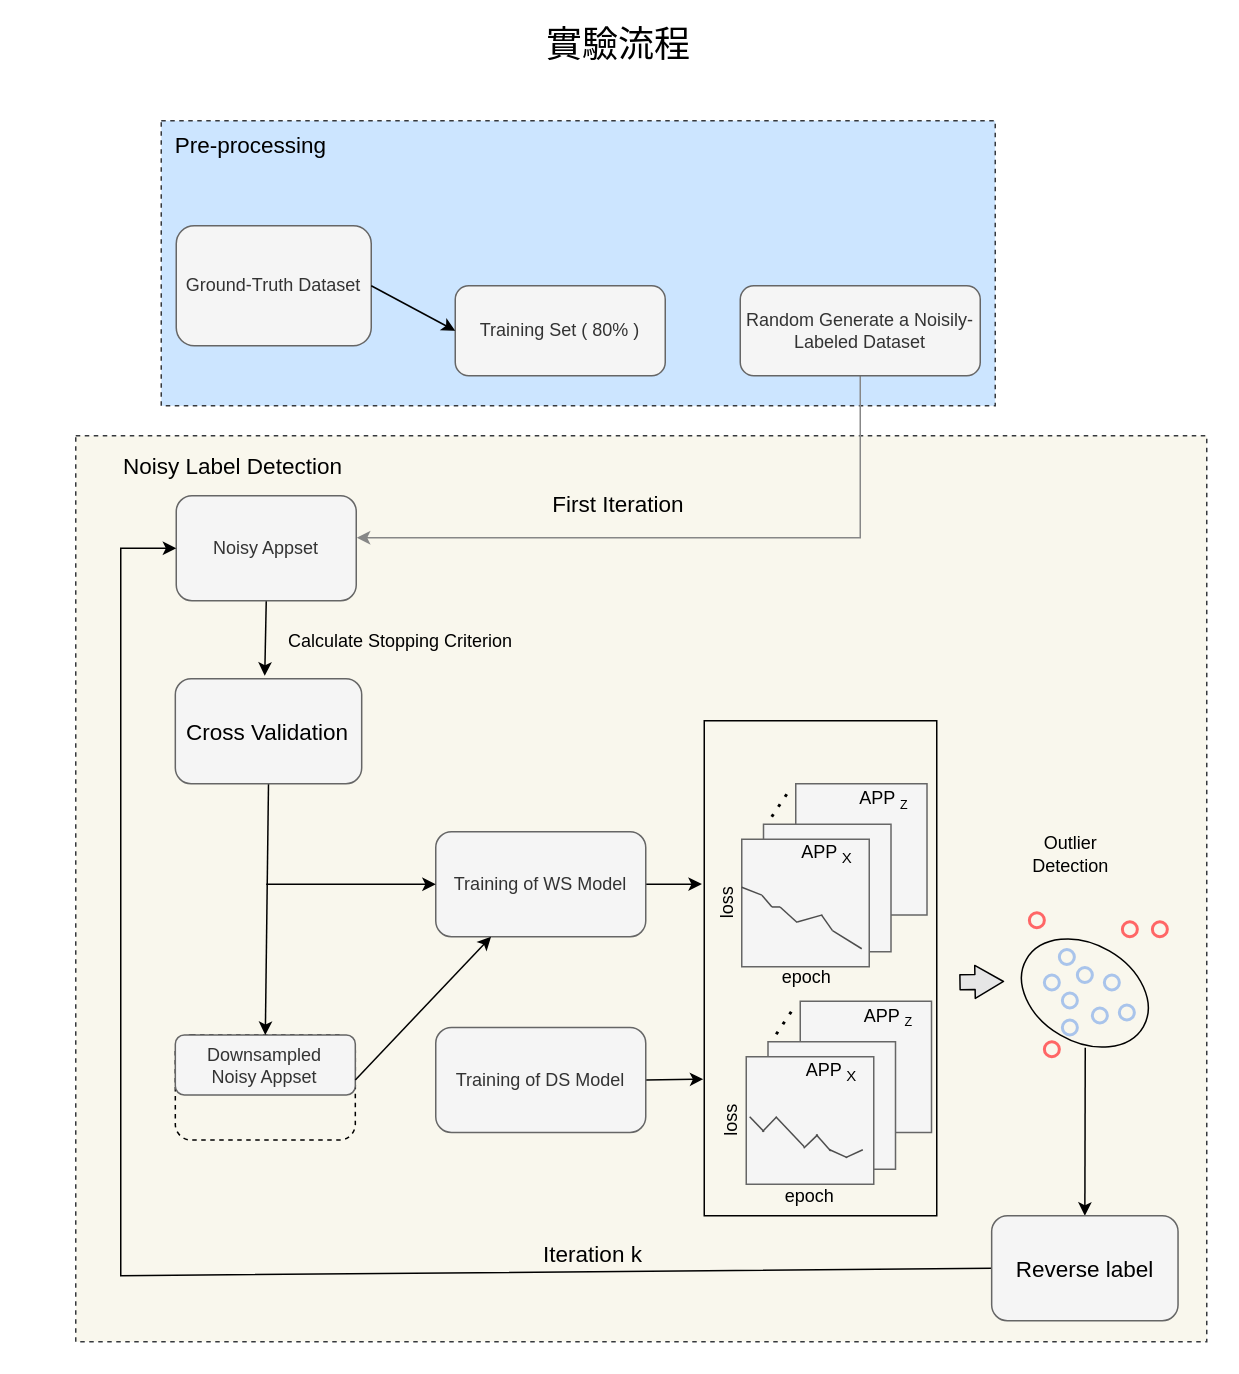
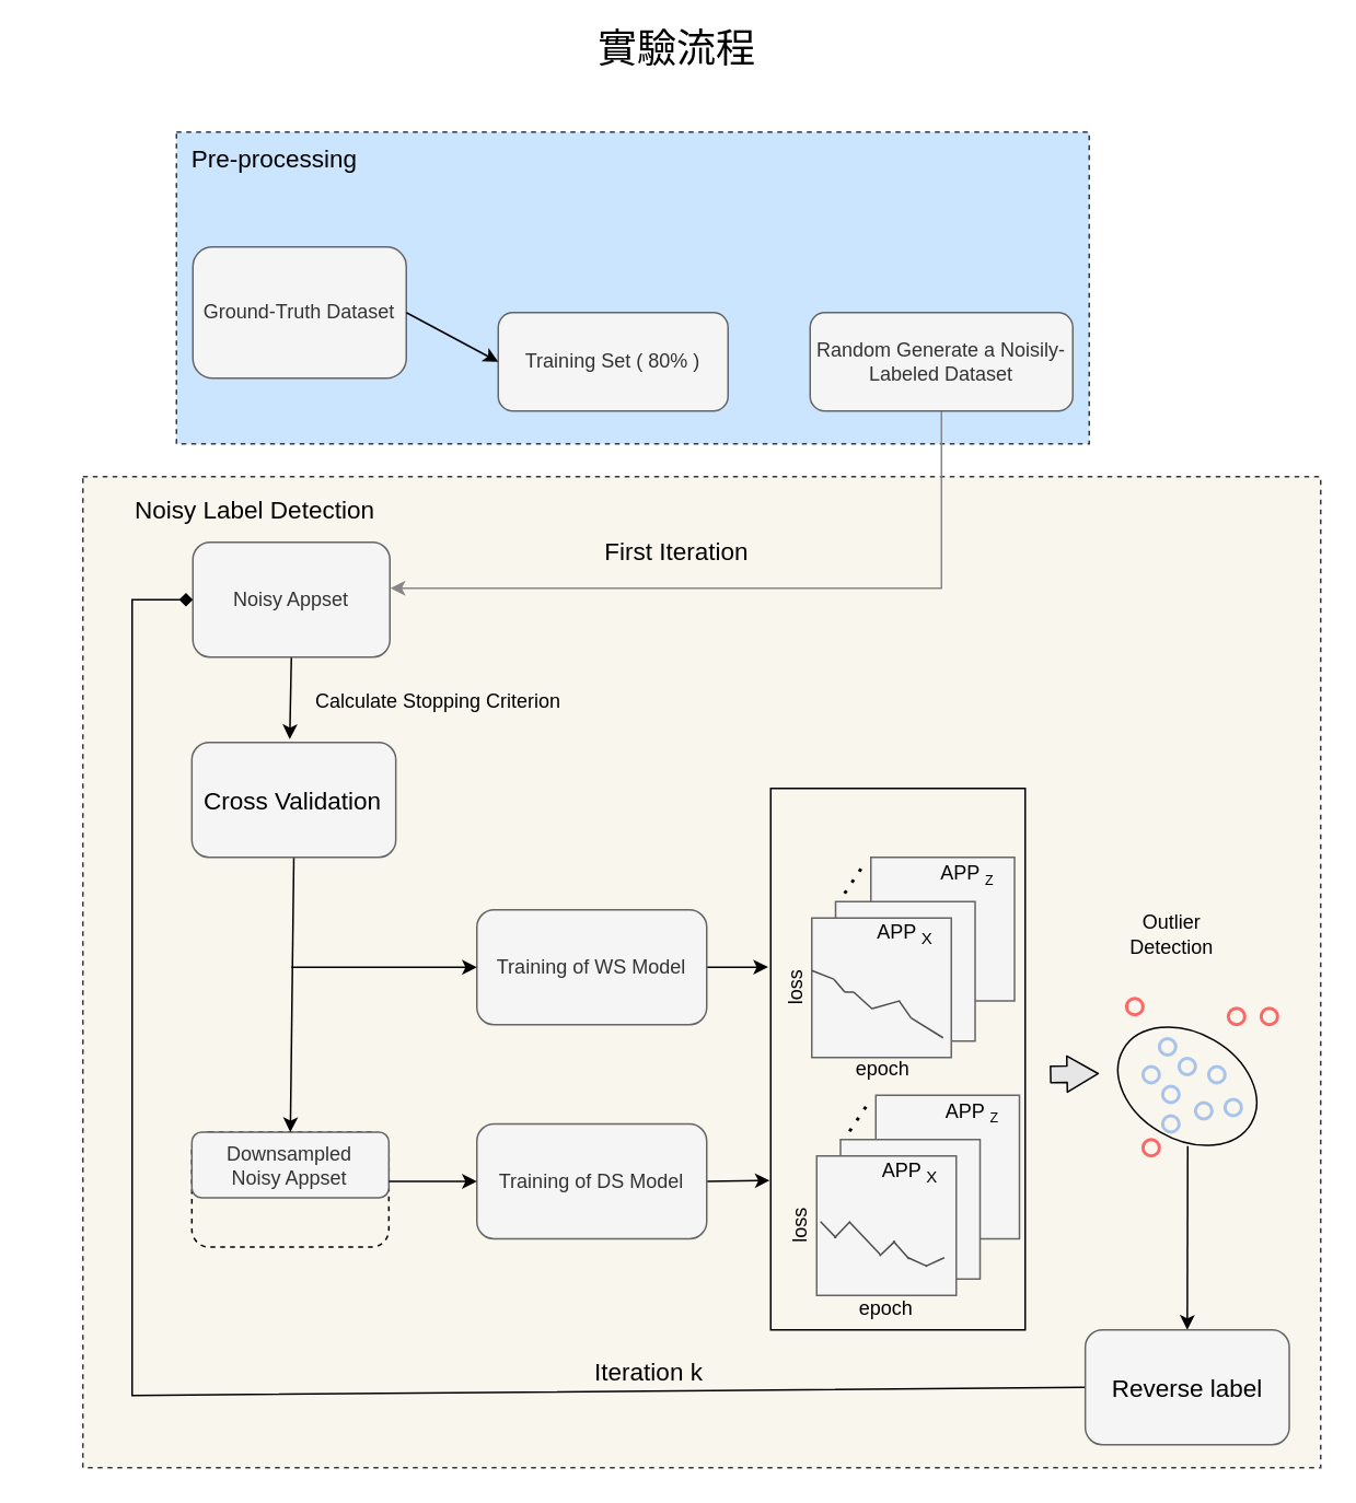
- <mxCell id="78" style="edgeStyle=none;rounded=0;orthogonalLoop=1;jettySize=auto;html=1;exitX=0;exitY=0.5;exitDx=0;exitDy=0;entryX=0;entryY=0.5;entryDx=0;entryDy=0;fontSize=15;fontColor=#000000;strokeColor=#000000;" edge="1" parent="1" source="79" target="20"><mxGeometry relative="1" as="geometry"><Array as="points"><mxPoint x="80" y="850" /><mxPoint x="80" y="610" /><mxPoint x="80" y="365" /></Array></mxGeometry></mxCell>
+ <mxCell id="78" style="edgeStyle=none;rounded=0;orthogonalLoop=1;jettySize=auto;html=1;exitX=0;exitY=0.5;exitDx=0;exitDy=0;entryX=0;entryY=0.5;entryDx=0;entryDy=0;fontSize=15;fontColor=#000000;strokeColor=#000000;endArrow=diamond;" edge="1" parent="1" source="79" target="20"><mxGeometry relative="1" as="geometry"><Array as="points"><mxPoint x="80" y="850" /><mxPoint x="80" y="610" /><mxPoint x="80" y="365" /></Array></mxGeometry></mxCell>
- <mxCell id="72" style="edgeStyle=none;rounded=0;orthogonalLoop=1;jettySize=auto;html=1;exitX=1;exitY=0.75;exitDx=0;exitDy=0;fontSize=15;" edge="1" parent="1" source="16" target="22"><mxGeometry relative="1" as="geometry" /></mxCell>
+ <mxCell id="72" style="edgeStyle=none;rounded=0;orthogonalLoop=1;jettySize=auto;html=1;exitX=1;exitY=0.75;exitDx=0;exitDy=0;entryX=0;entryY=0.5;entryDx=0;entryDy=0;fontSize=15;" edge="1" parent="1" source="16" target="24"><mxGeometry relative="1" as="geometry" /></mxCell>
